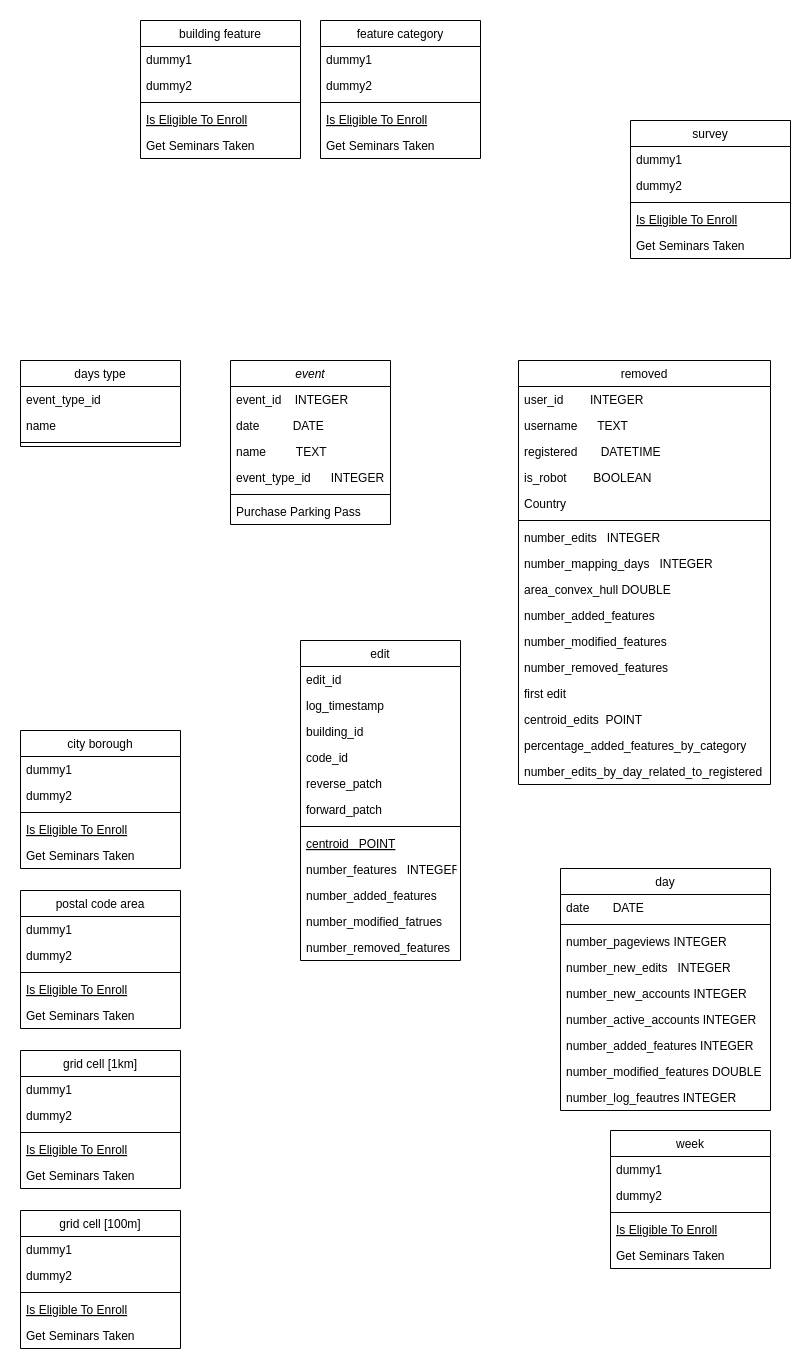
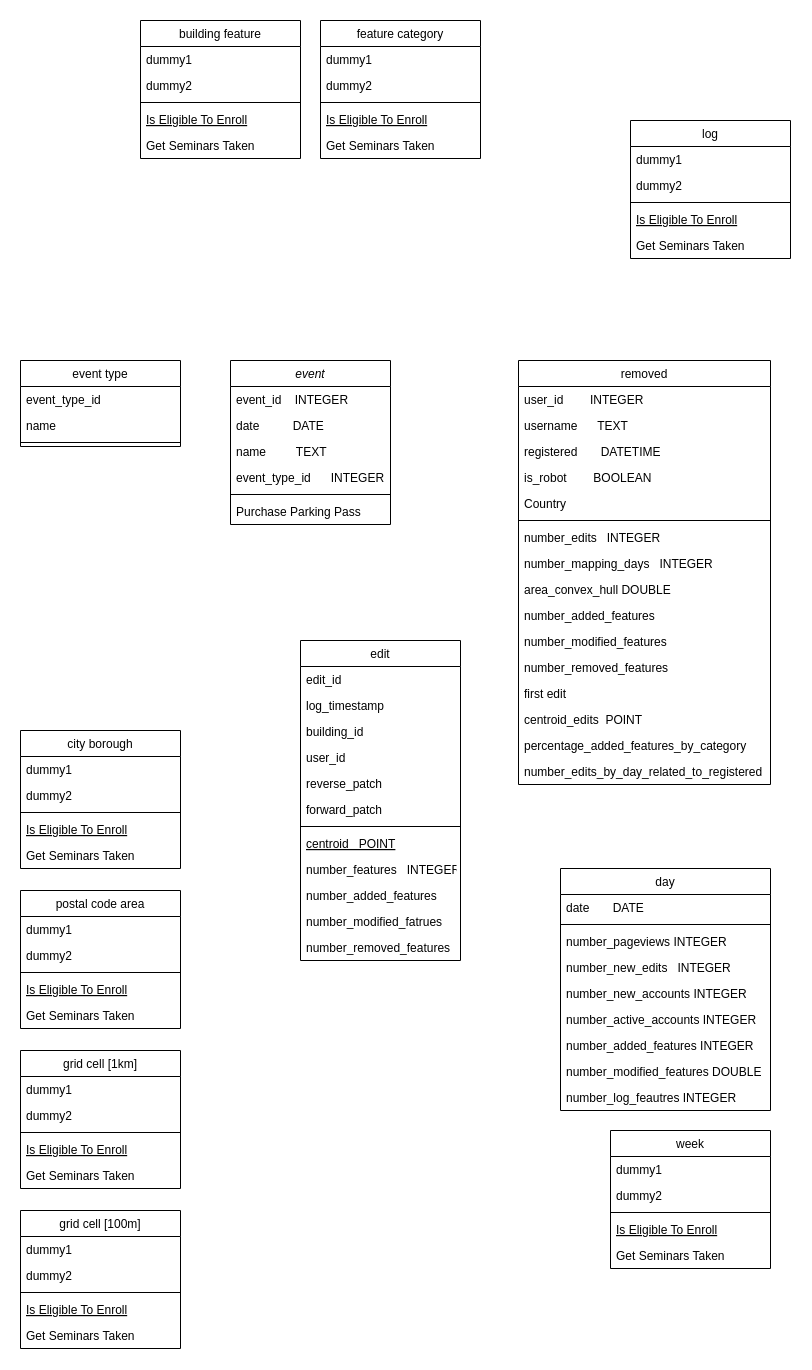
- <mxCell id="95" value="survey" style="swimlane;fontStyle=0;align=center;verticalAlign=top;childLayout=stackLayout;horizontal=1;startSize=26;horizontalStack=0;resizeParent=1;resizeLast=0;collapsible=1;marginBottom=0;rounded=0;shadow=0;strokeWidth=1;" vertex="1" parent="1"><mxGeometry x="630" y="120" width="160" height="138" as="geometry"><mxRectangle x="130" y="380" width="160" height="26" as="alternateBounds" /></mxGeometry></mxCell>
+ <mxCell id="95" value="log" style="swimlane;fontStyle=0;align=center;verticalAlign=top;childLayout=stackLayout;horizontal=1;startSize=26;horizontalStack=0;resizeParent=1;resizeLast=0;collapsible=1;marginBottom=0;rounded=0;shadow=0;strokeWidth=1;" vertex="1" parent="1"><mxGeometry x="630" y="120" width="160" height="138" as="geometry"><mxRectangle x="130" y="380" width="160" height="26" as="alternateBounds" /></mxGeometry></mxCell>
- <mxCell id="15" value="days type" style="swimlane;fontStyle=0;align=center;verticalAlign=top;childLayout=stackLayout;horizontal=1;startSize=26;horizontalStack=0;resizeParent=1;resizeLast=0;collapsible=1;marginBottom=0;rounded=0;shadow=0;strokeWidth=1;" parent="1" vertex="1"><mxGeometry x="20" y="360" width="160" height="86" as="geometry"><mxRectangle x="330" y="360" width="170" height="26" as="alternateBounds" /></mxGeometry></mxCell>
+ <mxCell id="15" value="event type" style="swimlane;fontStyle=0;align=center;verticalAlign=top;childLayout=stackLayout;horizontal=1;startSize=26;horizontalStack=0;resizeParent=1;resizeLast=0;collapsible=1;marginBottom=0;rounded=0;shadow=0;strokeWidth=1;" parent="1" vertex="1"><mxGeometry x="20" y="360" width="160" height="86" as="geometry"><mxRectangle x="330" y="360" width="170" height="26" as="alternateBounds" /></mxGeometry></mxCell>
- <mxCell id="40" value="code_id" style="text;align=left;verticalAlign=top;spacingLeft=4;spacingRight=4;overflow=hidden;rotatable=0;points=[[0,0.5],[1,0.5]];portConstraint=eastwest;rounded=0;shadow=0;html=0;" vertex="1" parent="36"><mxGeometry y="104" width="160" height="26" as="geometry" /></mxCell>
+ <mxCell id="40" value="user_id" style="text;align=left;verticalAlign=top;spacingLeft=4;spacingRight=4;overflow=hidden;rotatable=0;points=[[0,0.5],[1,0.5]];portConstraint=eastwest;rounded=0;shadow=0;html=0;" vertex="1" parent="36"><mxGeometry y="104" width="160" height="26" as="geometry" /></mxCell>
